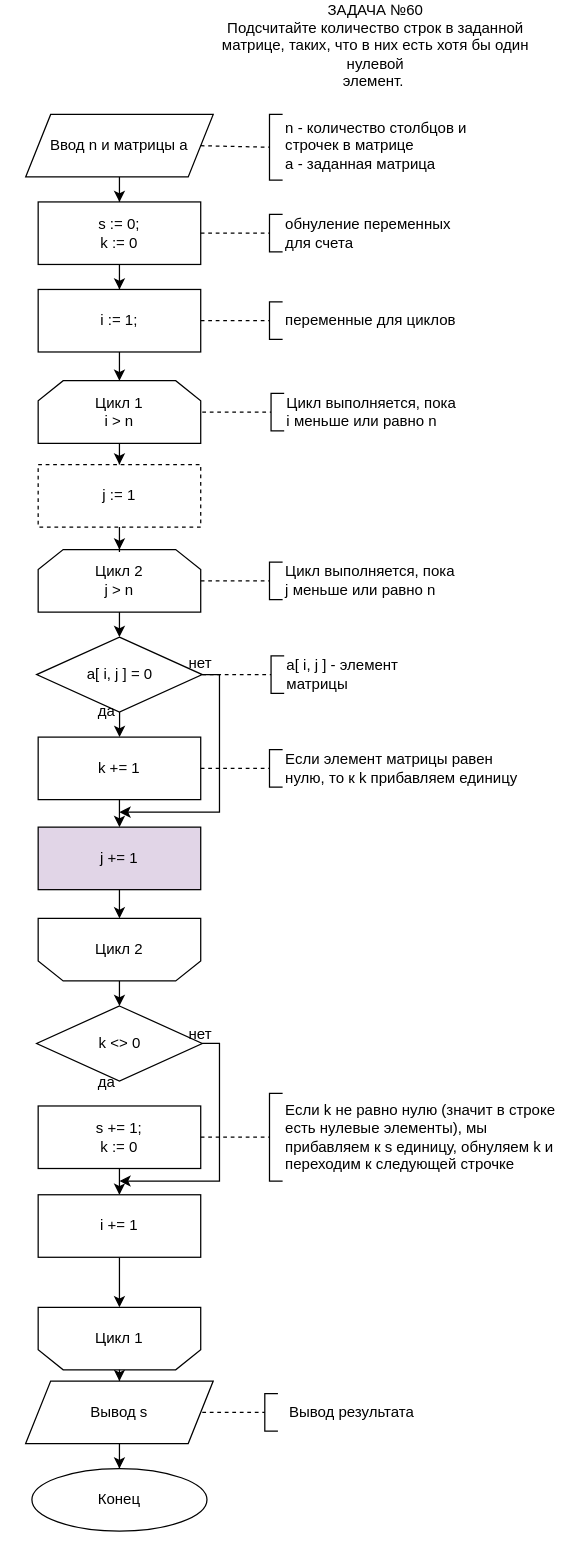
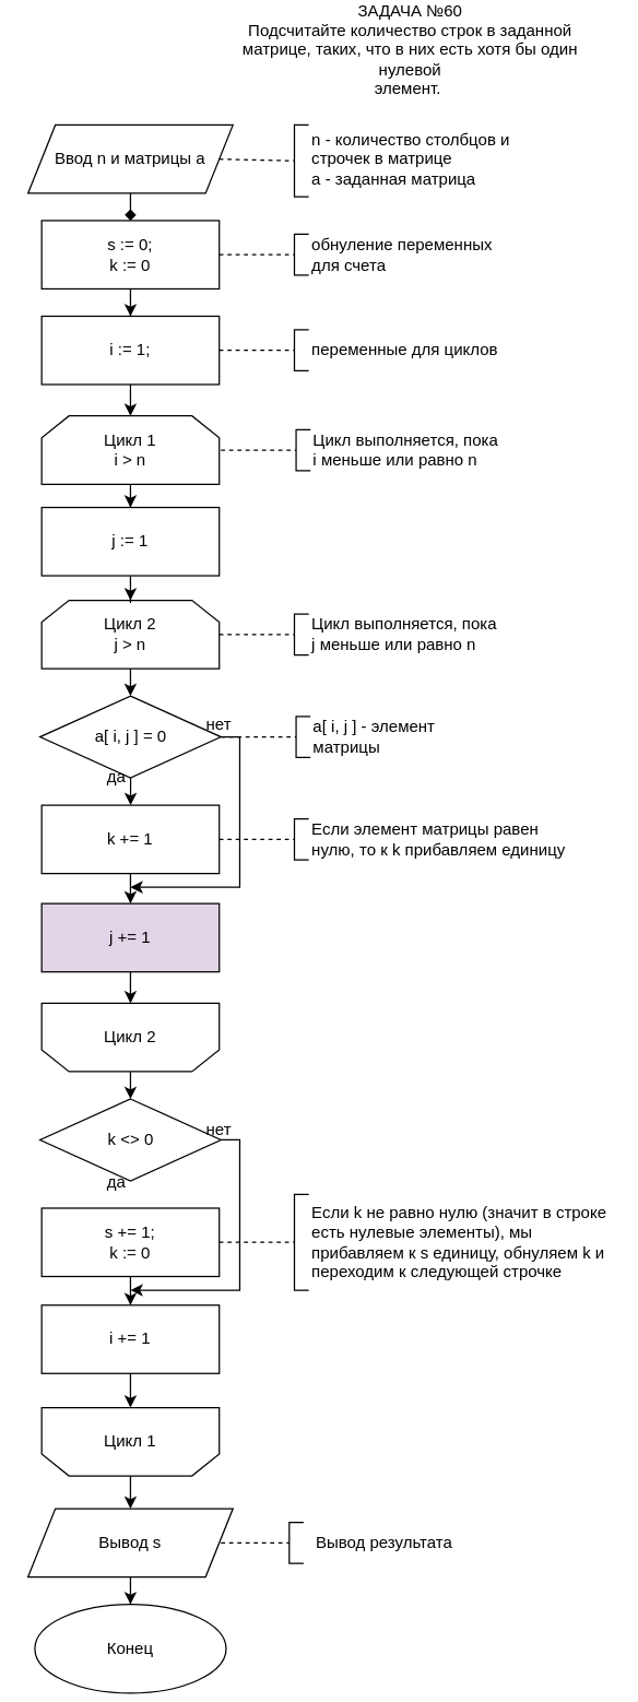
- <mxCell id="2" style="edgeStyle=orthogonalEdgeStyle;rounded=0;orthogonalLoop=1;jettySize=auto;html=1;" parent="1" source="3" target="5" edge="1"><mxGeometry relative="1" as="geometry" /></mxCell>
+ <mxCell id="2" style="edgeStyle=orthogonalEdgeStyle;rounded=0;orthogonalLoop=1;jettySize=auto;html=1;endArrow=diamond;" parent="1" source="3" target="5" edge="1"><mxGeometry relative="1" as="geometry" /></mxCell>
- <mxCell id="61" value="&lt;div&gt;j := 1&lt;/div&gt;" style="rounded=0;whiteSpace=wrap;html=1;align=center;dashed=1;" parent="1" vertex="1"><mxGeometry x="30" y="370" width="130" height="50" as="geometry" /></mxCell>
+ <mxCell id="61" value="&lt;div&gt;j := 1&lt;/div&gt;" style="rounded=0;whiteSpace=wrap;html=1;align=center;" parent="1" vertex="1"><mxGeometry x="30" y="370" width="130" height="50" as="geometry" /></mxCell>
- <mxCell id="21" value="Цикл 1" style="shape=loopLimit;whiteSpace=wrap;html=1;direction=west;" parent="1" vertex="1"><mxGeometry x="30" y="1044" width="130" height="50" as="geometry" /></mxCell>
+ <mxCell id="21" value="Цикл 1" style="shape=loopLimit;whiteSpace=wrap;html=1;direction=west;" parent="1" vertex="1"><mxGeometry x="30" y="1029" width="130" height="50" as="geometry" /></mxCell>
- <mxCell id="6" value="Конец" style="ellipse;whiteSpace=wrap;html=1;" parent="1" vertex="1"><mxGeometry x="25" y="1173" width="140" height="50" as="geometry" /></mxCell>
+ <mxCell id="6" value="Конец" style="ellipse;whiteSpace=wrap;html=1;" parent="1" vertex="1"><mxGeometry x="25" y="1173" width="140" height="65" as="geometry" /></mxCell>
